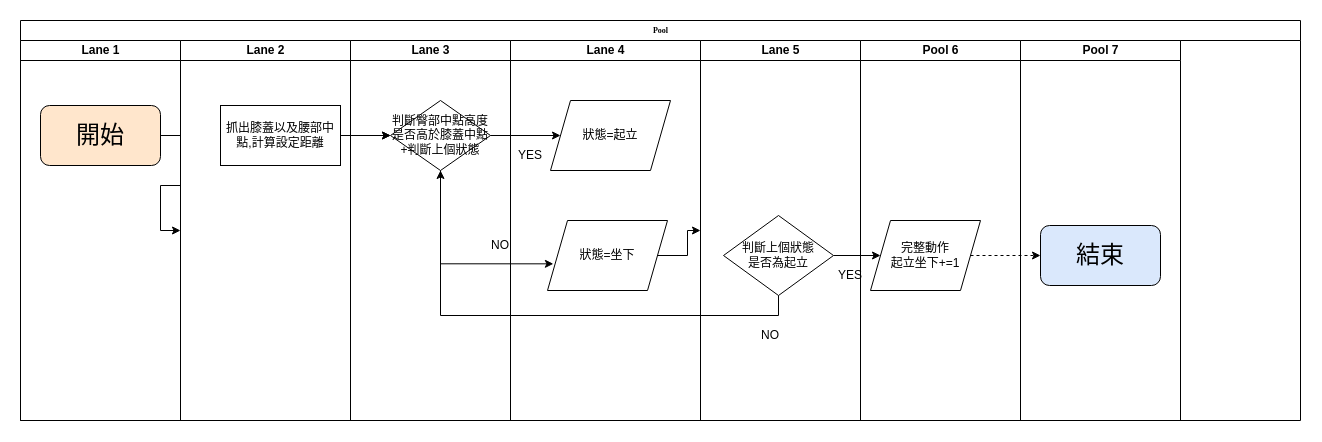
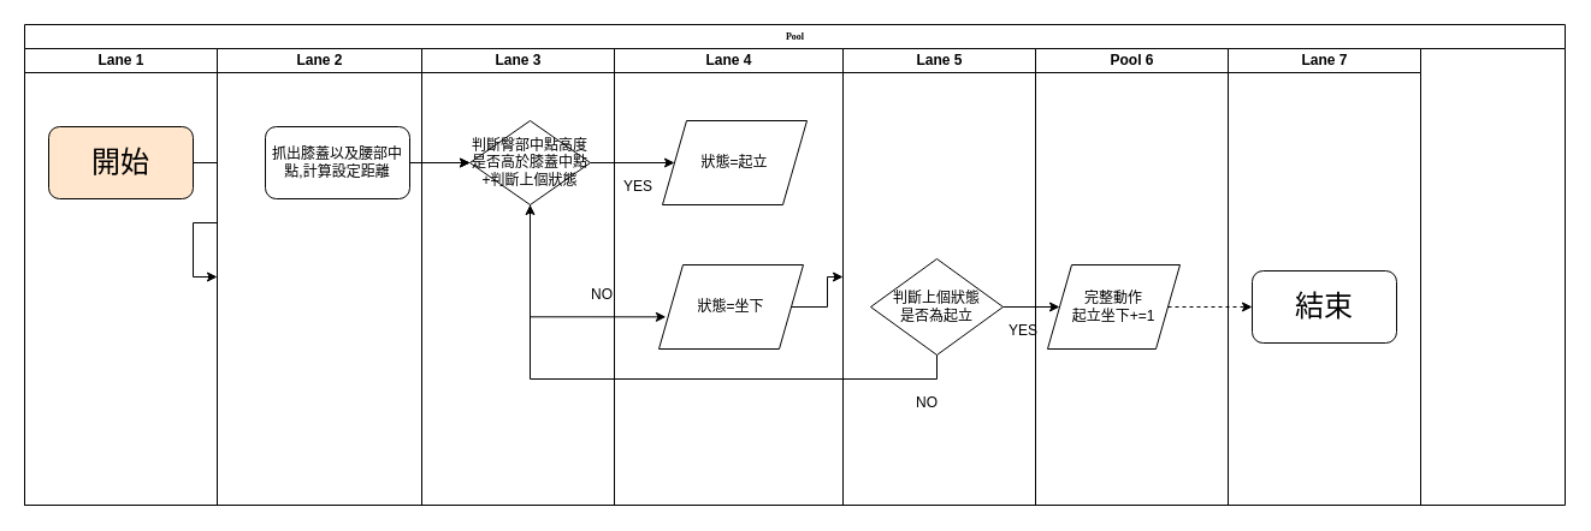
- <mxCell id="29" value="Pool 7" style="swimlane;html=1;startSize=20;" vertex="1" parent="2"><mxGeometry x="1000" y="20" width="160" height="380" as="geometry" /></mxCell>
+ <mxCell id="29" value="Lane 7" style="swimlane;html=1;startSize=20;" vertex="1" parent="2"><mxGeometry x="1000" y="20" width="160" height="380" as="geometry" /></mxCell>
- <mxCell id="24" value="抓出膝蓋以及腰部中點,計算設定距離" style="rounded=0;whiteSpace=wrap;html=1;" vertex="1" parent="6"><mxGeometry x="-290" y="65" width="120" height="60" as="geometry" /></mxCell>
+ <mxCell id="24" value="抓出膝蓋以及腰部中點,計算設定距離" style="whiteSpace=wrap;html=1;rounded=1;" vertex="1" parent="6"><mxGeometry x="-290" y="65" width="120" height="60" as="geometry" /></mxCell>
- <mxCell id="30" value="&lt;font style=&quot;font-size: 24px;&quot;&gt;結束&lt;/font&gt;" style="rounded=1;whiteSpace=wrap;html=1;fillColor=#dae8fc;" vertex="1" parent="29"><mxGeometry x="20" y="185" width="120" height="60" as="geometry" /></mxCell>
+ <mxCell id="30" value="&lt;font style=&quot;font-size: 24px;&quot;&gt;結束&lt;/font&gt;" style="rounded=1;whiteSpace=wrap;html=1;" vertex="1" parent="29"><mxGeometry x="20" y="185" width="120" height="60" as="geometry" /></mxCell>
